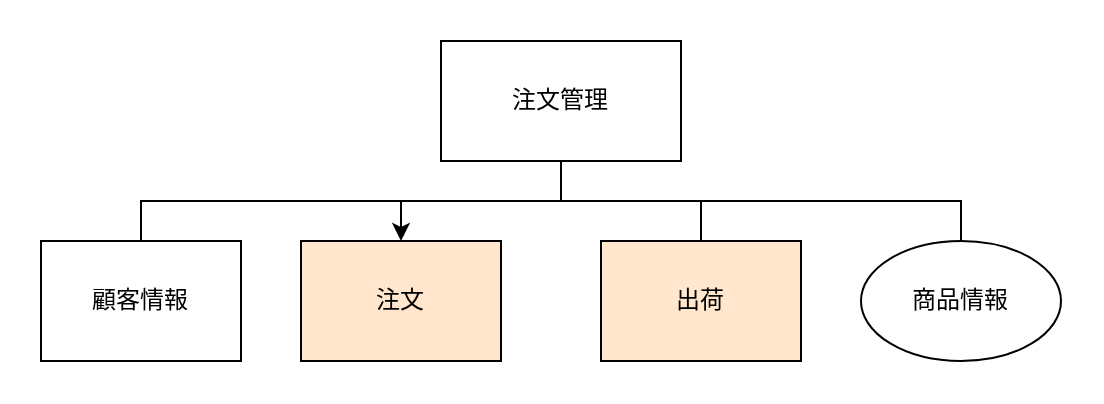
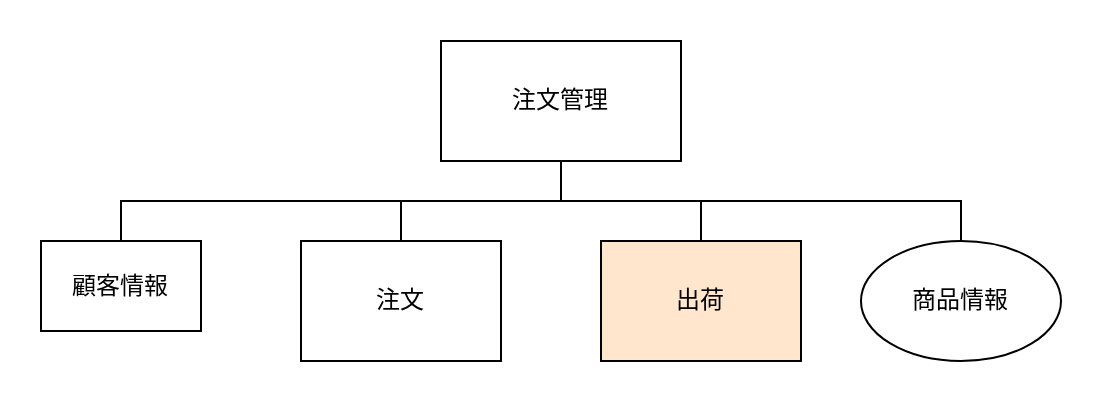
- <mxCell id="6" value="" style="edgeStyle=elbowEdgeStyle;elbow=vertical;startArrow=none;endArrow=classic;rounded=0;exitX=0.5;exitY=1;exitDx=0;exitDy=0;" edge="1" target="5" parent="1" source="2"><mxGeometry relative="1" as="geometry"><mxPoint x="130" y="80" as="sourcePoint" /></mxGeometry></mxCell>
+ <mxCell id="6" value="" style="edgeStyle=elbowEdgeStyle;elbow=vertical;startArrow=none;endArrow=none;rounded=0;exitX=0.5;exitY=1;exitDx=0;exitDy=0;" edge="1" target="5" parent="1" source="2"><mxGeometry relative="1" as="geometry"><mxPoint x="130" y="80" as="sourcePoint" /></mxGeometry></mxCell>
- <mxCell id="9" value="&lt;font style=&quot;vertical-align: inherit&quot;&gt;&lt;font style=&quot;vertical-align: inherit&quot;&gt;顧客情報&lt;/font&gt;&lt;/font&gt;" style="whiteSpace=wrap;html=1;align=center;verticalAlign=middle;container=1;recursiveResize=0;treeFolding=1;treeMoving=1;" vertex="1" parent="1"><mxGeometry x="20" y="120" width="100" height="60" as="geometry" /></mxCell>
+ <mxCell id="9" value="&lt;font style=&quot;vertical-align: inherit&quot;&gt;&lt;font style=&quot;vertical-align: inherit&quot;&gt;顧客情報&lt;/font&gt;&lt;/font&gt;" style="whiteSpace=wrap;html=1;align=center;verticalAlign=middle;container=1;recursiveResize=0;treeFolding=1;treeMoving=1;" vertex="1" parent="1"><mxGeometry x="20" y="120" width="80" height="45" as="geometry" /></mxCell>
- <mxCell id="5" value="&lt;font style=&quot;vertical-align: inherit&quot;&gt;&lt;font style=&quot;vertical-align: inherit&quot;&gt;注文&lt;/font&gt;&lt;/font&gt;" style="whiteSpace=wrap;html=1;align=center;verticalAlign=middle;container=1;recursiveResize=0;treeFolding=1;treeMoving=1;fillColor=#ffe6cc;" vertex="1" parent="1"><mxGeometry x="150" y="120" width="100" height="60" as="geometry" /></mxCell>
+ <mxCell id="5" value="&lt;font style=&quot;vertical-align: inherit&quot;&gt;&lt;font style=&quot;vertical-align: inherit&quot;&gt;注文&lt;/font&gt;&lt;/font&gt;" style="whiteSpace=wrap;html=1;align=center;verticalAlign=middle;container=1;recursiveResize=0;treeFolding=1;treeMoving=1;" vertex="1" parent="1"><mxGeometry x="150" y="120" width="100" height="60" as="geometry" /></mxCell>
